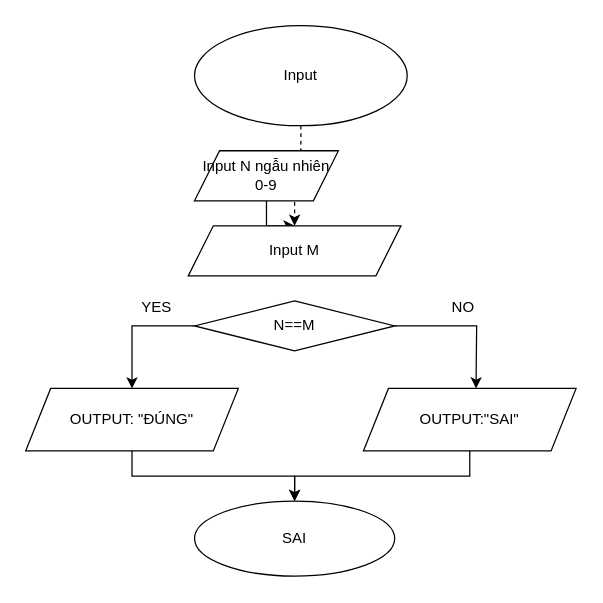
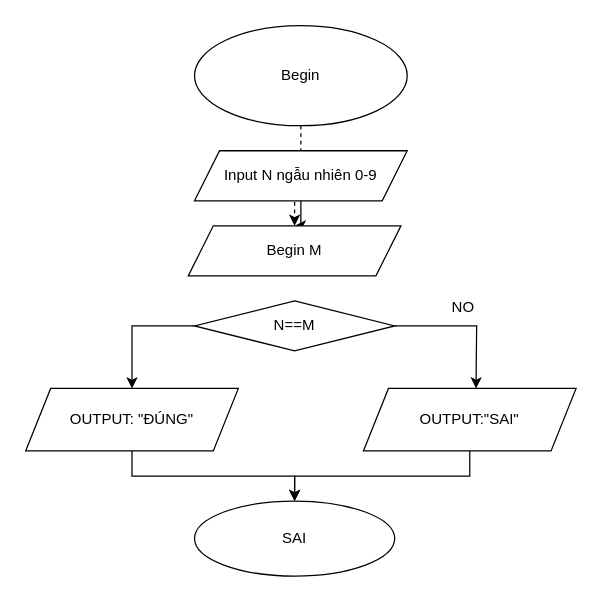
- <mxCell id="3" value="Input" style="ellipse;whiteSpace=wrap;html=1;" vertex="1" parent="1"><mxGeometry x="155" y="20" width="170" height="80" as="geometry" /></mxCell>
+ <mxCell id="3" value="Begin" style="ellipse;whiteSpace=wrap;html=1;" vertex="1" parent="1"><mxGeometry x="155" y="20" width="170" height="80" as="geometry" /></mxCell>
- <mxCell id="5" value="Input N ngẫu nhiên 0-9" style="shape=parallelogram;perimeter=parallelogramPerimeter;whiteSpace=wrap;html=1;fixedSize=1;" vertex="1" parent="1"><mxGeometry x="155" y="120" width="115" height="40" as="geometry" /></mxCell>
+ <mxCell id="5" value="Input N ngẫu nhiên 0-9" style="shape=parallelogram;perimeter=parallelogramPerimeter;whiteSpace=wrap;html=1;fixedSize=1;" vertex="1" parent="1"><mxGeometry x="155" y="120" width="170" height="40" as="geometry" /></mxCell>
- <mxCell id="9" value="Input M" style="shape=parallelogram;perimeter=parallelogramPerimeter;whiteSpace=wrap;html=1;fixedSize=1;" vertex="1" parent="1"><mxGeometry x="150" y="180" width="170" height="40" as="geometry" /></mxCell>
+ <mxCell id="9" value="Begin M" style="shape=parallelogram;perimeter=parallelogramPerimeter;whiteSpace=wrap;html=1;fixedSize=1;" vertex="1" parent="1"><mxGeometry x="150" y="180" width="170" height="40" as="geometry" /></mxCell>
- <mxCell id="17" value="YES" style="text;html=1;align=center;verticalAlign=middle;whiteSpace=wrap;rounded=0;" vertex="1" parent="1"><mxGeometry x="95" y="230" width="60" height="30" as="geometry" /></mxCell>
